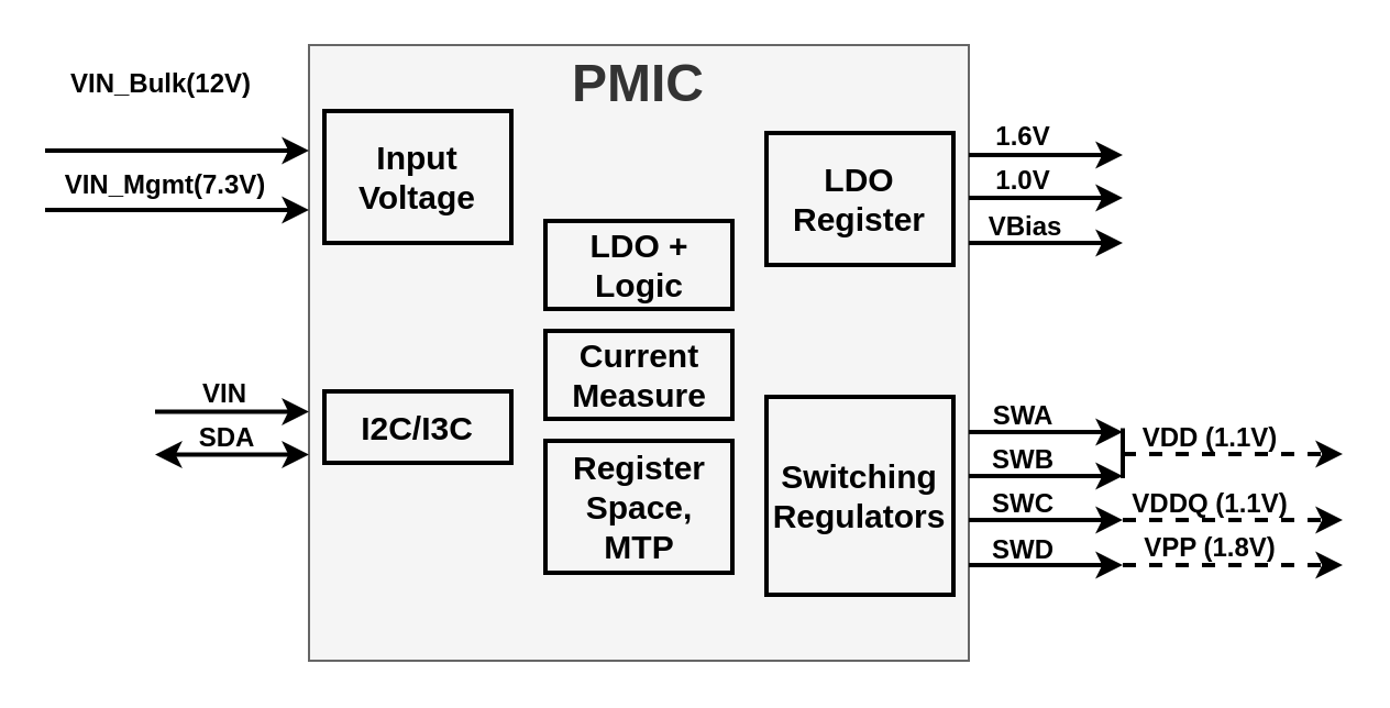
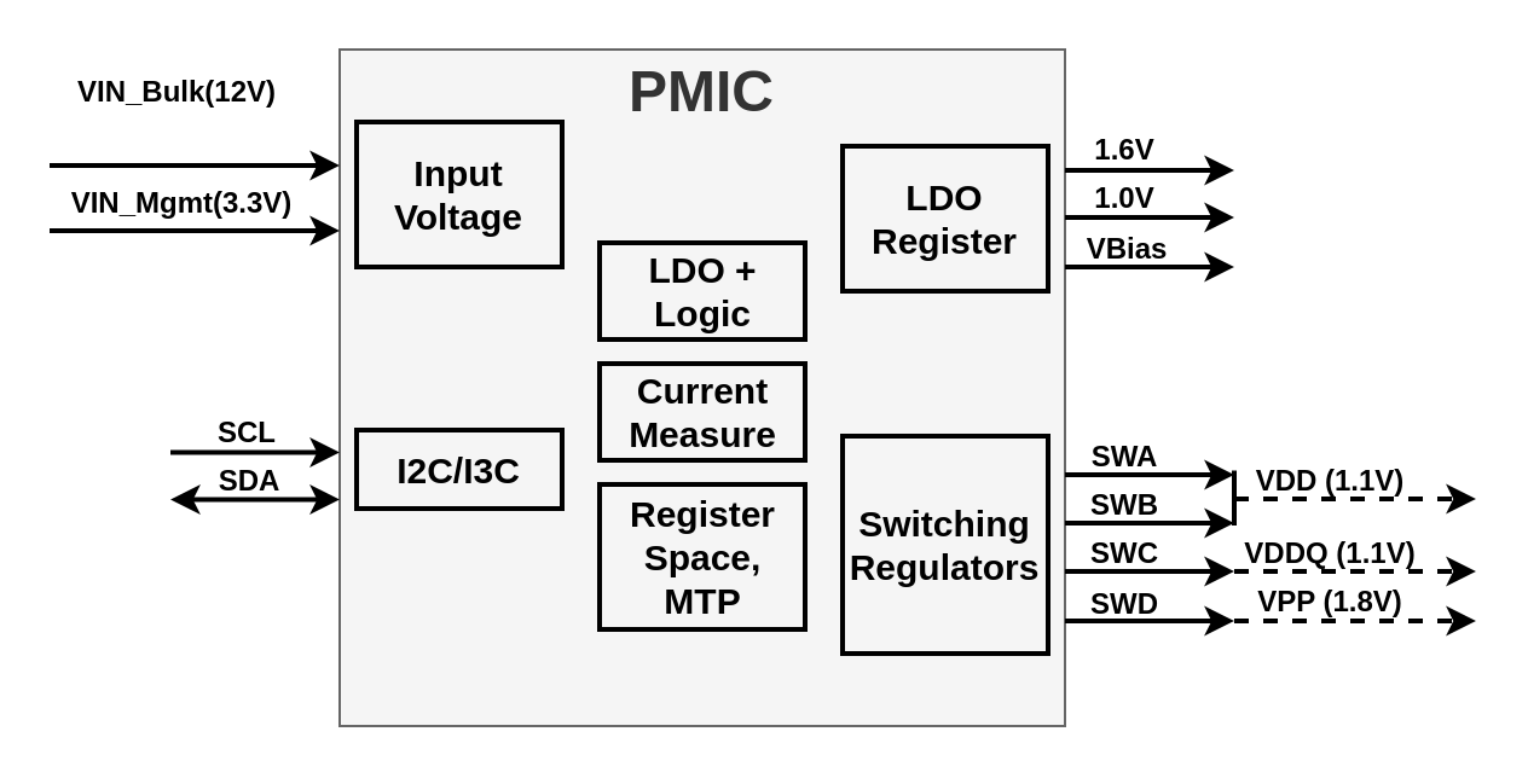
- <mxCell id="22" value="&lt;b&gt;VIN_Mgmt(7.3V)&lt;/b&gt;" style="text;html=1;align=center;verticalAlign=middle;whiteSpace=wrap;rounded=0;strokeWidth=2;" vertex="1" parent="1"><mxGeometry x="50" y="75.25" width="50" height="17.5" as="geometry" /></mxCell>
+ <mxCell id="22" value="&lt;b&gt;VIN_Mgmt(3.3V)&lt;/b&gt;" style="text;html=1;align=center;verticalAlign=middle;whiteSpace=wrap;rounded=0;strokeWidth=2;" vertex="1" parent="1"><mxGeometry x="50" y="75.25" width="50" height="17.5" as="geometry" /></mxCell>
- <mxCell id="30" value="&lt;b&gt;VIN&lt;/b&gt;" style="text;html=1;align=center;verticalAlign=middle;whiteSpace=wrap;rounded=0;strokeWidth=2;" vertex="1" parent="1"><mxGeometry x="77" y="169.75" width="50" height="17.5" as="geometry" /></mxCell>
+ <mxCell id="30" value="&lt;b&gt;SCL&lt;/b&gt;" style="text;html=1;align=center;verticalAlign=middle;whiteSpace=wrap;rounded=0;strokeWidth=2;" vertex="1" parent="1"><mxGeometry x="77" y="169.75" width="50" height="17.5" as="geometry" /></mxCell>
